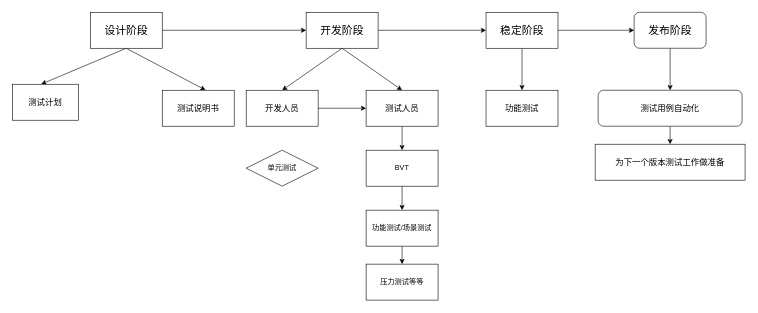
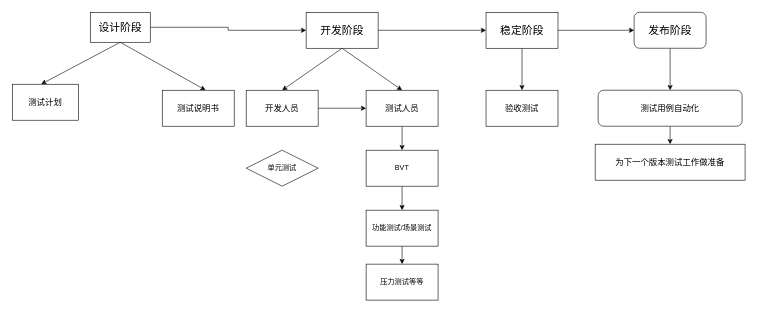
- <mxCell id="5" value="&lt;font style=&quot;font-size: 18px&quot;&gt;设计阶段&lt;/font&gt;" style="rounded=0;whiteSpace=wrap;html=1;" vertex="1" parent="1"><mxGeometry x="150" y="20" width="120" height="60" as="geometry" /></mxCell>
+ <mxCell id="5" value="&lt;font style=&quot;font-size: 18px&quot;&gt;设计阶段&lt;/font&gt;" style="rounded=0;whiteSpace=wrap;html=1;" vertex="1" parent="1"><mxGeometry x="150" y="20" width="100" height="50" as="geometry" /></mxCell>
- <mxCell id="27" value="&lt;font style=&quot;font-size: 14px&quot;&gt;功能测试&lt;/font&gt;" style="whiteSpace=wrap;html=1;rounded=0;" vertex="1" parent="1"><mxGeometry x="810" y="150" width="120" height="60" as="geometry" /></mxCell>
+ <mxCell id="27" value="&lt;font style=&quot;font-size: 14px&quot;&gt;验收测试&lt;/font&gt;" style="whiteSpace=wrap;html=1;rounded=0;" vertex="1" parent="1"><mxGeometry x="810" y="150" width="120" height="60" as="geometry" /></mxCell>
